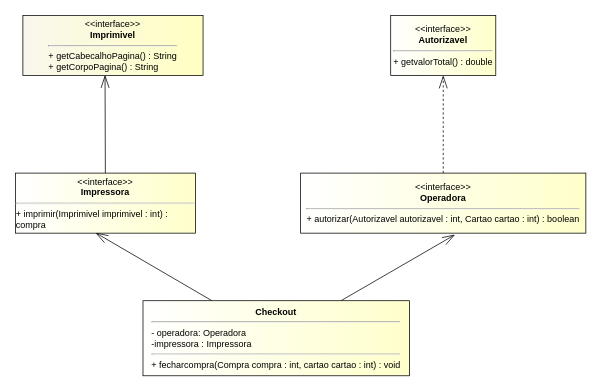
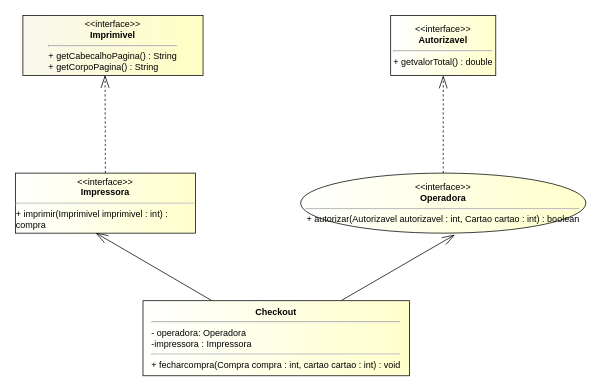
- <mxCell id="5" style="edgeStyle=none;html=1;entryX=0.456;entryY=0.992;entryDx=0;entryDy=0;entryPerimeter=0;dashed=0;endArrow=openThin;endFill=0;endSize=15;strokeColor=default;" edge="1" parent="1" source="6" target="10"><mxGeometry relative="1" as="geometry" /></mxCell>
+ <mxCell id="5" style="edgeStyle=none;html=1;entryX=0.456;entryY=0.992;entryDx=0;entryDy=0;entryPerimeter=0;dashed=1;endArrow=openThin;endFill=0;endSize=15;strokeColor=default;" edge="1" parent="1" source="6" target="10"><mxGeometry relative="1" as="geometry" /></mxCell>
- <mxCell id="8" value="&lt;span style=&quot;background-color: initial; text-align: left;&quot;&gt;&amp;lt;&amp;lt;interface&amp;gt;&amp;gt;&lt;br&gt;&lt;/span&gt;&lt;span style=&quot;background-color: initial; text-align: left;&quot;&gt;&lt;b&gt;Operadora&lt;/b&gt;&lt;/span&gt;&lt;hr&gt;&lt;span style=&quot;background-color: initial;&quot;&gt;&lt;div style=&quot;text-align: left;&quot;&gt;&lt;span style=&quot;background-color: initial;&quot;&gt;+ autorizar(Autorizavel autorizavel : int, Cartao cartao : int) : boolean&lt;/span&gt;&lt;/div&gt;&lt;/span&gt;" style="rounded=0;whiteSpace=wrap;html=1;gradientColor=#ffffcb;strokeColor=default;gradientDirection=east;" vertex="1" parent="1"><mxGeometry x="400" y="230" width="380" height="80" as="geometry" /></mxCell>
+ <mxCell id="8" value="&lt;span style=&quot;background-color: initial; text-align: left;&quot;&gt;&amp;lt;&amp;lt;interface&amp;gt;&amp;gt;&lt;br&gt;&lt;/span&gt;&lt;span style=&quot;background-color: initial; text-align: left;&quot;&gt;&lt;b&gt;Operadora&lt;/b&gt;&lt;/span&gt;&lt;hr&gt;&lt;span style=&quot;background-color: initial;&quot;&gt;&lt;div style=&quot;text-align: left;&quot;&gt;&lt;span style=&quot;background-color: initial;&quot;&gt;+ autorizar(Autorizavel autorizavel : int, Cartao cartao : int) : boolean&lt;/span&gt;&lt;/div&gt;&lt;/span&gt;" style="ellipse;whiteSpace=wrap;html=1;gradientColor=#ffffcb;strokeColor=default;gradientDirection=east;" vertex="1" parent="1"><mxGeometry x="400" y="230" width="380" height="80" as="geometry" /></mxCell>
